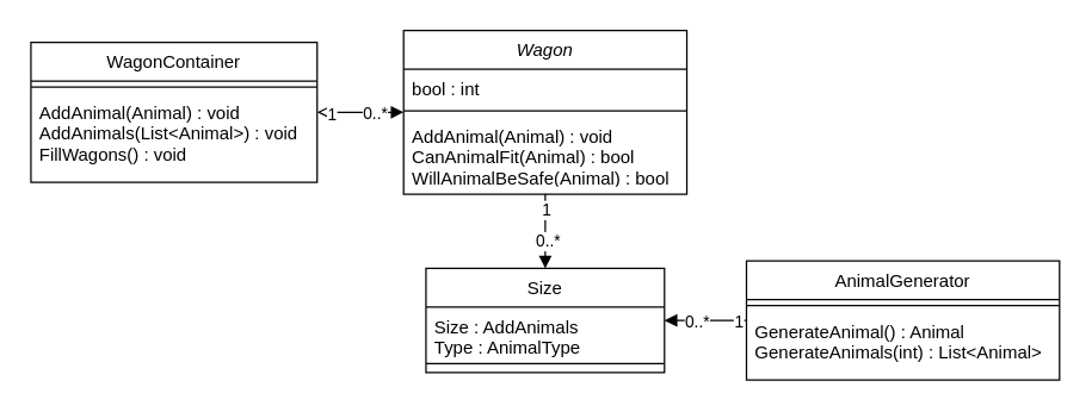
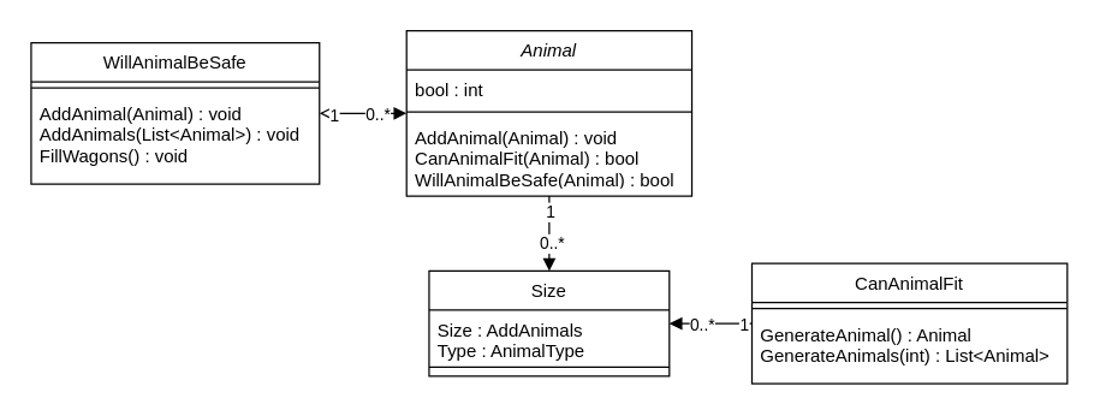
- <mxCell id="8" value="Wagon" style="swimlane;fontStyle=2;align=center;verticalAlign=top;childLayout=stackLayout;horizontal=1;startSize=26;horizontalStack=0;resizeParent=1;resizeLast=0;collapsible=1;marginBottom=0;rounded=0;shadow=0;strokeWidth=1;" parent="1" vertex="1"><mxGeometry x="270" y="20" width="190" height="110" as="geometry"><mxRectangle x="230" y="140" width="160" height="26" as="alternateBounds" /></mxGeometry></mxCell>
+ <mxCell id="8" value="Animal" style="swimlane;fontStyle=2;align=center;verticalAlign=top;childLayout=stackLayout;horizontal=1;startSize=26;horizontalStack=0;resizeParent=1;resizeLast=0;collapsible=1;marginBottom=0;rounded=0;shadow=0;strokeWidth=1;" parent="1" vertex="1"><mxGeometry x="270" y="20" width="190" height="110" as="geometry"><mxRectangle x="230" y="140" width="160" height="26" as="alternateBounds" /></mxGeometry></mxCell>
- <mxCell id="21" value="WagonContainer" style="swimlane;fontStyle=0;align=center;verticalAlign=top;childLayout=stackLayout;horizontal=1;startSize=26;horizontalStack=0;resizeParent=1;resizeLast=0;collapsible=1;marginBottom=0;rounded=0;shadow=0;strokeWidth=1;" parent="1" vertex="1"><mxGeometry x="20" y="28" width="192" height="94" as="geometry"><mxRectangle x="550" y="140" width="160" height="26" as="alternateBounds" /></mxGeometry></mxCell>
+ <mxCell id="21" value="WillAnimalBeSafe" style="swimlane;fontStyle=0;align=center;verticalAlign=top;childLayout=stackLayout;horizontal=1;startSize=26;horizontalStack=0;resizeParent=1;resizeLast=0;collapsible=1;marginBottom=0;rounded=0;shadow=0;strokeWidth=1;" parent="1" vertex="1"><mxGeometry x="20" y="28" width="192" height="94" as="geometry"><mxRectangle x="550" y="140" width="160" height="26" as="alternateBounds" /></mxGeometry></mxCell>
- <mxCell id="18" value="AnimalGenerator" style="swimlane;fontStyle=0;align=center;verticalAlign=top;childLayout=stackLayout;horizontal=1;startSize=26;horizontalStack=0;resizeParent=1;resizeLast=0;collapsible=1;marginBottom=0;rounded=0;shadow=0;strokeWidth=1;" parent="1" vertex="1"><mxGeometry x="500" y="175" width="210" height="80" as="geometry"><mxRectangle x="340" y="380" width="170" height="26" as="alternateBounds" /></mxGeometry></mxCell>
+ <mxCell id="18" value="CanAnimalFit" style="swimlane;fontStyle=0;align=center;verticalAlign=top;childLayout=stackLayout;horizontal=1;startSize=26;horizontalStack=0;resizeParent=1;resizeLast=0;collapsible=1;marginBottom=0;rounded=0;shadow=0;strokeWidth=1;" parent="1" vertex="1"><mxGeometry x="500" y="175" width="210" height="80" as="geometry"><mxRectangle x="340" y="380" width="170" height="26" as="alternateBounds" /></mxGeometry></mxCell>
